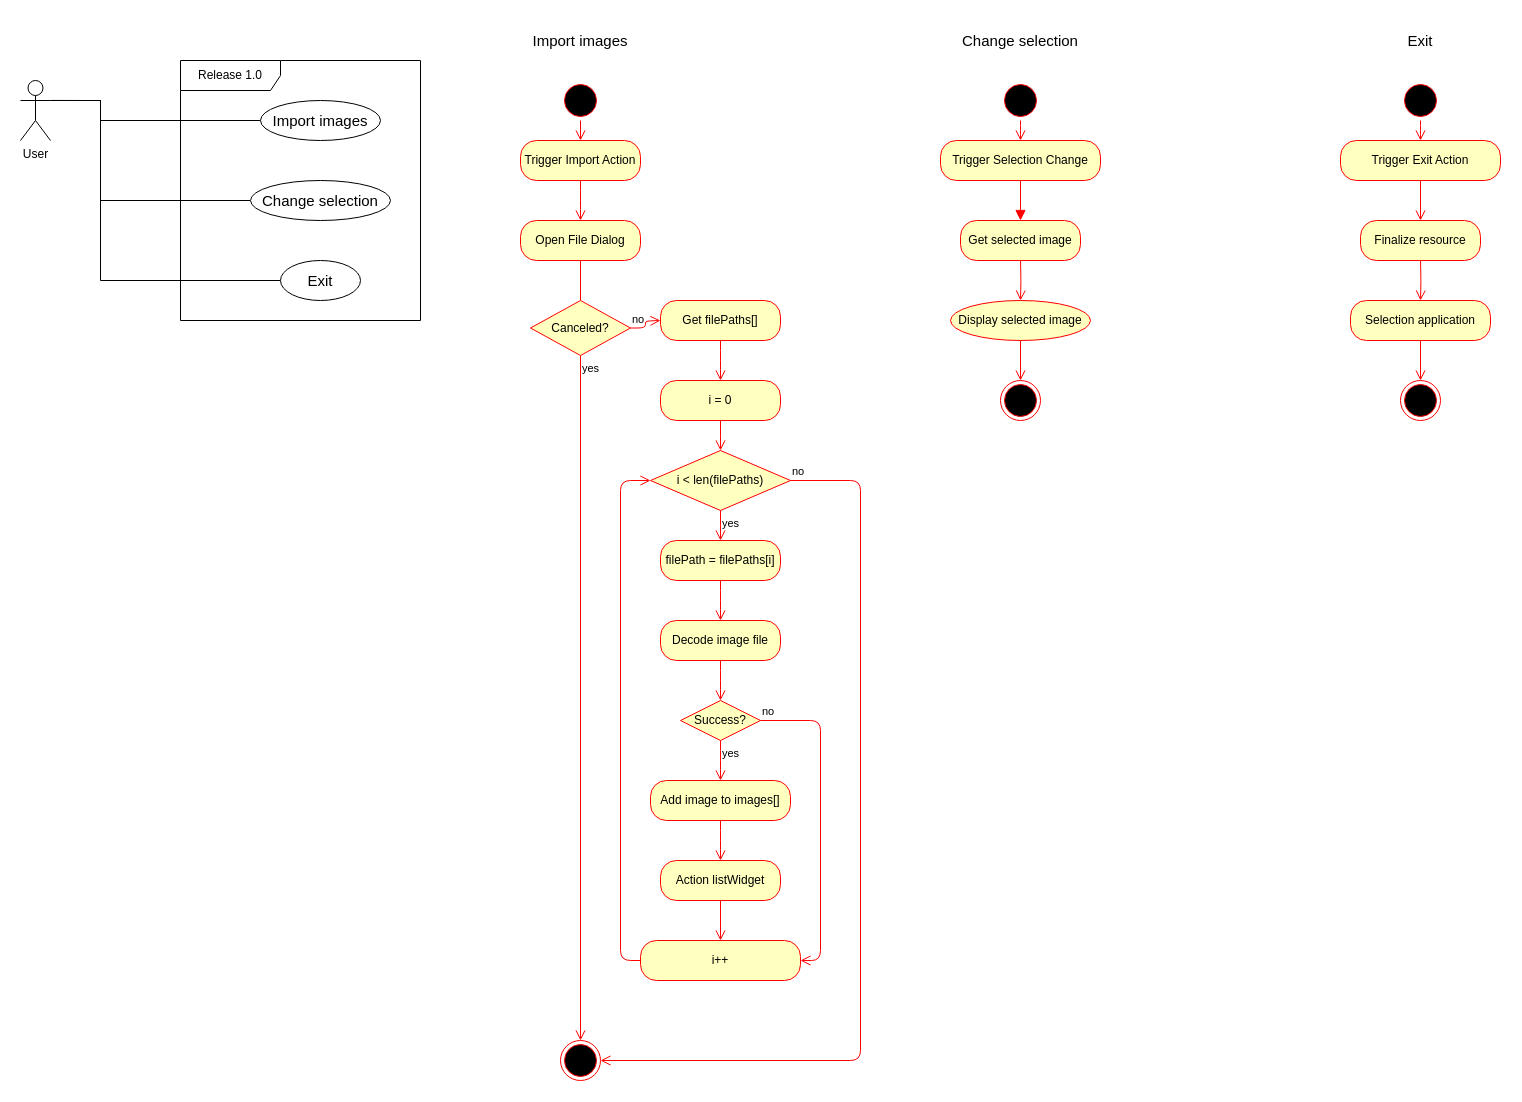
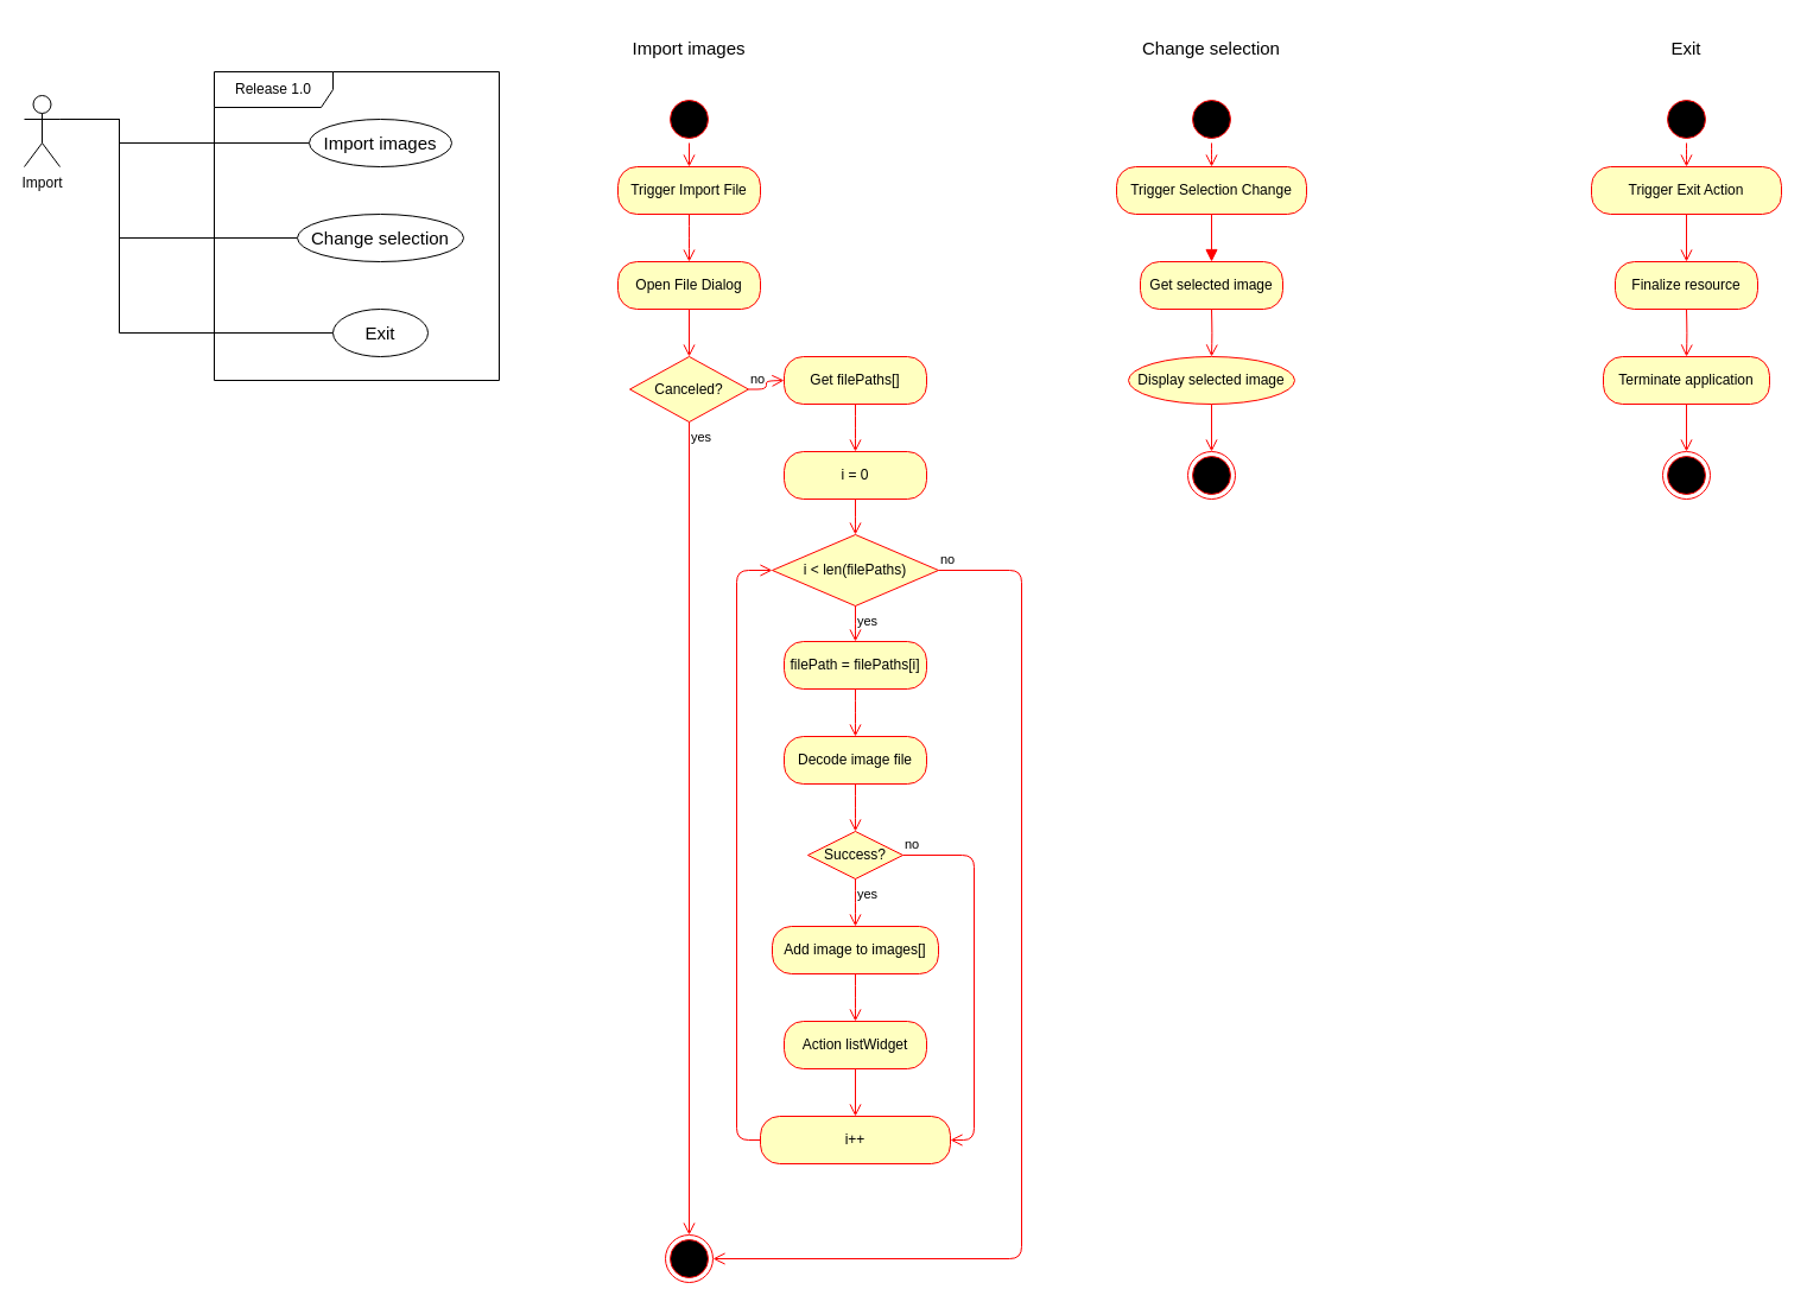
- <mxCell id="6" value="User" style="shape=umlActor;verticalLabelPosition=bottom;labelBackgroundColor=#ffffff;verticalAlign=top;html=1;" parent="1" vertex="1"><mxGeometry x="20" y="80" width="30" height="60" as="geometry" /></mxCell>
+ <mxCell id="6" value="Import" style="shape=umlActor;verticalLabelPosition=bottom;labelBackgroundColor=#ffffff;verticalAlign=top;html=1;" parent="1" vertex="1"><mxGeometry x="20" y="80" width="30" height="60" as="geometry" /></mxCell>
- <mxCell id="13" value="Trigger Import Action" style="rounded=1;whiteSpace=wrap;html=1;arcSize=40;fontColor=#000000;fillColor=#ffffc0;strokeColor=#ff0000;" parent="1" vertex="1"><mxGeometry x="520" y="140" width="120" height="40" as="geometry" /></mxCell>
+ <mxCell id="13" value="Trigger Import File" style="rounded=1;whiteSpace=wrap;html=1;arcSize=40;fontColor=#000000;fillColor=#ffffc0;strokeColor=#ff0000;" parent="1" vertex="1"><mxGeometry x="520" y="140" width="120" height="40" as="geometry" /></mxCell>
- <mxCell id="16" value="" style="edgeStyle=orthogonalEdgeStyle;html=1;verticalAlign=bottom;endArrow=none;endSize=8;strokeColor=#ff0000;entryX=0.5;entryY=0;entryDx=0;entryDy=0;" parent="1" source="15" target="21" edge="1"><mxGeometry relative="1" as="geometry"><mxPoint x="580" y="280" as="targetPoint" /></mxGeometry></mxCell>
+ <mxCell id="16" value="" style="edgeStyle=orthogonalEdgeStyle;html=1;verticalAlign=bottom;endArrow=open;endSize=8;strokeColor=#ff0000;entryX=0.5;entryY=0;entryDx=0;entryDy=0;" parent="1" source="15" target="21" edge="1"><mxGeometry relative="1" as="geometry"><mxPoint x="580" y="280" as="targetPoint" /></mxGeometry></mxCell>
- <mxCell id="54" value="Selection application" style="rounded=1;whiteSpace=wrap;html=1;arcSize=40;fontColor=#000000;fillColor=#ffffc0;strokeColor=#ff0000;" parent="1" vertex="1"><mxGeometry x="1350" y="300" width="140" height="40" as="geometry" /></mxCell>
+ <mxCell id="54" value="Terminate application" style="rounded=1;whiteSpace=wrap;html=1;arcSize=40;fontColor=#000000;fillColor=#ffffc0;strokeColor=#ff0000;" parent="1" vertex="1"><mxGeometry x="1350" y="300" width="140" height="40" as="geometry" /></mxCell>
